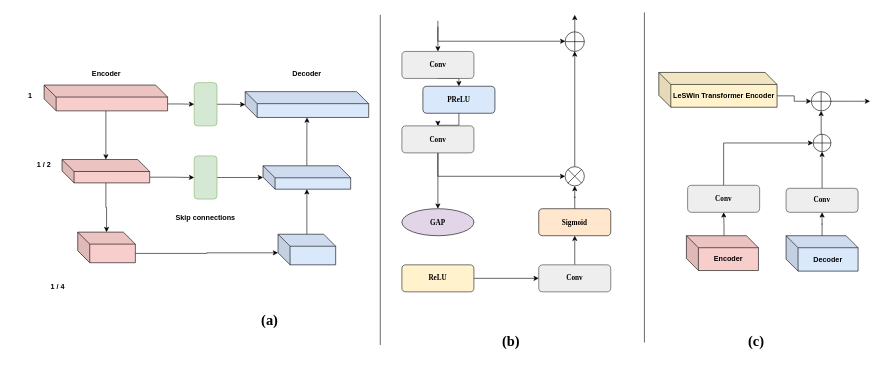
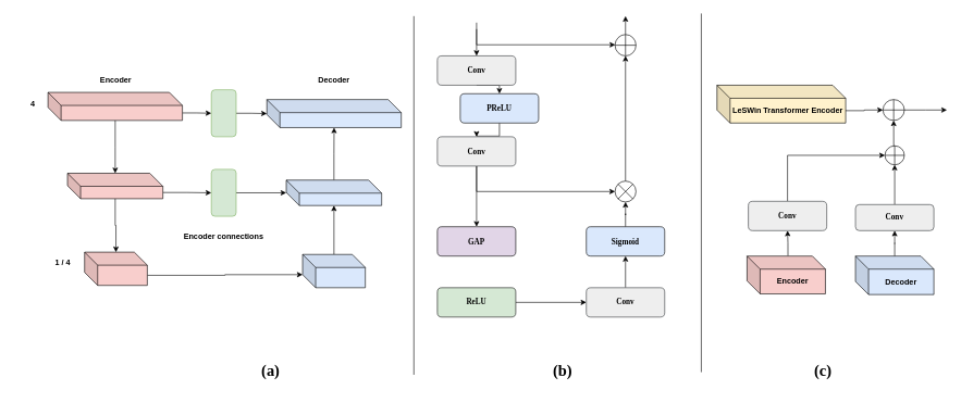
- <mxCell id="17" value="&lt;span&gt;LeSWin Transformer Encoder&lt;/span&gt;" style="shape=cube;whiteSpace=wrap;html=1;boundedLbl=1;backgroundOutline=1;darkOpacity=0.05;darkOpacity2=0.1;fillColor=#fff2cc;strokeColor=#000000;fontStyle=1" vertex="1" parent="1"><mxGeometry x="1097" y="120" width="197" height="58" as="geometry" /></mxCell>
+ <mxCell id="17" value="&lt;span&gt;LeSWin Transformer Encoder&lt;/span&gt;" style="shape=cube;whiteSpace=wrap;html=1;boundedLbl=1;backgroundOutline=1;darkOpacity=0.05;darkOpacity2=0.1;fillColor=#fff2cc;strokeColor=#000000;fontStyle=1" vertex="1" parent="1"><mxGeometry x="1097" y="130" width="197" height="58" as="geometry" /></mxCell>
- <mxCell id="28" value="&lt;span&gt;1&lt;/span&gt;" style="text;html=1;strokeColor=none;fillColor=none;align=center;verticalAlign=middle;whiteSpace=wrap;rounded=0;fontStyle=1" vertex="1" parent="1"><mxGeometry x="20" y="144" width="60" height="30" as="geometry" /></mxCell>
+ <mxCell id="28" value="&lt;span&gt;4&lt;/span&gt;" style="text;html=1;strokeColor=none;fillColor=none;align=center;verticalAlign=middle;whiteSpace=wrap;rounded=0;fontStyle=1" vertex="1" parent="1"><mxGeometry x="20" y="144" width="60" height="30" as="geometry" /></mxCell>
- <mxCell id="29" value="&lt;span&gt;1 / 2&lt;/span&gt;" style="text;html=1;strokeColor=none;fillColor=none;align=center;verticalAlign=middle;whiteSpace=wrap;rounded=0;fontStyle=1" vertex="1" parent="1"><mxGeometry x="42.86" y="259" width="60" height="30" as="geometry" /></mxCell>
- <mxCell id="40" value="&lt;span&gt;Skip connections&lt;/span&gt;" style="text;html=1;strokeColor=none;fillColor=none;align=center;verticalAlign=middle;whiteSpace=wrap;rounded=0;fontStyle=1" vertex="1" parent="1"><mxGeometry x="262" y="347" width="160" height="30" as="geometry" /></mxCell>
+ <mxCell id="40" value="&lt;span&gt;Encoder connections&lt;/span&gt;" style="text;html=1;strokeColor=none;fillColor=none;align=center;verticalAlign=middle;whiteSpace=wrap;rounded=0;fontStyle=1" vertex="1" parent="1"><mxGeometry x="262" y="347" width="160" height="30" as="geometry" /></mxCell>
- <mxCell id="52" value="&lt;span&gt;GAP&lt;/span&gt;" style="ellipse;whiteSpace=wrap;html=1;fontFamily=Times New Roman;fillColor=#e1d5e7;strokeColor=#000000;fontStyle=1;" vertex="1" parent="1"><mxGeometry x="669" y="347" width="120" height="45" as="geometry" /></mxCell>
+ <mxCell id="52" value="&lt;span&gt;GAP&lt;/span&gt;" style="rounded=1;whiteSpace=wrap;html=1;fontFamily=Times New Roman;fillColor=#e1d5e7;strokeColor=#000000;fontStyle=1" vertex="1" parent="1"><mxGeometry x="669" y="347" width="120" height="45" as="geometry" /></mxCell>
- <mxCell id="58" value="&lt;span&gt;Sigmoid&lt;/span&gt;" style="rounded=1;whiteSpace=wrap;html=1;fontFamily=Times New Roman;fillColor=#ffe6cc;strokeColor=#000000;fontStyle=1" vertex="1" parent="1"><mxGeometry x="897" y="347" width="120" height="45" as="geometry" /></mxCell>
+ <mxCell id="58" value="&lt;span&gt;Sigmoid&lt;/span&gt;" style="rounded=1;whiteSpace=wrap;html=1;fontFamily=Times New Roman;fillColor=#dae8fc;strokeColor=#000000;fontStyle=1;" vertex="1" parent="1"><mxGeometry x="897" y="347" width="120" height="45" as="geometry" /></mxCell>
- <mxCell id="54" value="&lt;span&gt;ReLU&lt;/span&gt;" style="rounded=1;whiteSpace=wrap;html=1;fontFamily=Times New Roman;fillColor=#fff2cc;strokeColor=#1A1A1A;fontStyle=1" vertex="1" parent="1"><mxGeometry x="669" y="440.5" width="120" height="45" as="geometry" /></mxCell>
+ <mxCell id="54" value="&lt;span&gt;ReLU&lt;/span&gt;" style="rounded=1;whiteSpace=wrap;html=1;fontFamily=Times New Roman;fillColor=#d5e8d4;strokeColor=#1A1A1A;fontStyle=1;" vertex="1" parent="1"><mxGeometry x="669" y="440.5" width="120" height="45" as="geometry" /></mxCell>
- <mxCell id="30" value="&lt;span&gt;1 / 4&lt;/span&gt;" style="text;html=1;strokeColor=none;fillColor=none;align=center;verticalAlign=middle;whiteSpace=wrap;rounded=0;fontStyle=1" vertex="1" parent="1"><mxGeometry x="66" y="463" width="60" height="30" as="geometry" /></mxCell>
+ <mxCell id="30" value="&lt;span&gt;1 / 4&lt;/span&gt;" style="text;html=1;strokeColor=none;fillColor=none;align=center;verticalAlign=middle;whiteSpace=wrap;rounded=0;fontStyle=1" vertex="1" parent="1"><mxGeometry x="66" y="388" width="60" height="30" as="geometry" /></mxCell>
- <mxCell id="41" value="&lt;h1&gt;(a)&lt;/h1&gt;" style="text;html=1;strokeColor=none;fillColor=none;align=center;verticalAlign=middle;whiteSpace=wrap;rounded=0;fontFamily=Times New Roman;fontStyle=1" vertex="1" parent="1"><mxGeometry x="267" y="489" width="364" height="90" as="geometry" /></mxCell>
+ <mxCell id="41" value="&lt;h1&gt;(a)&lt;/h1&gt;" style="text;html=1;strokeColor=none;fillColor=none;align=center;verticalAlign=middle;whiteSpace=wrap;rounded=0;fontFamily=Times New Roman;fontStyle=1" vertex="1" parent="1"><mxGeometry x="232" y="524" width="364" height="90" as="geometry" /></mxCell>
- <mxCell id="43" value="&lt;h1&gt;(b)&lt;/h1&gt;" style="text;html=1;strokeColor=none;fillColor=none;align=center;verticalAlign=middle;whiteSpace=wrap;rounded=0;fontFamily=Times New Roman;fontStyle=1" vertex="1" parent="1"><mxGeometry x="669" y="524" width="364" height="90" as="geometry" /></mxCell>
+ <mxCell id="43" value="&lt;h1&gt;(b)&lt;/h1&gt;" style="text;html=1;strokeColor=none;fillColor=none;align=center;verticalAlign=middle;whiteSpace=wrap;rounded=0;fontFamily=Times New Roman;fontStyle=1" vertex="1" parent="1"><mxGeometry x="679" y="524" width="364" height="90" as="geometry" /></mxCell>
